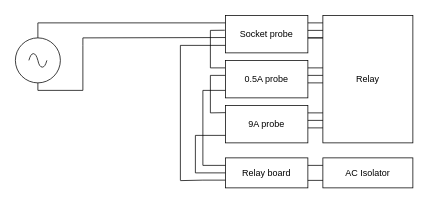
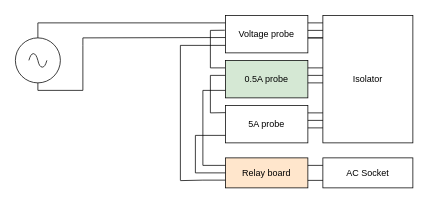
- <mxCell id="2" value="Socket probe" style="rounded=0;whiteSpace=wrap;html=1;" vertex="1" parent="1"><mxGeometry x="300" y="20" width="110" height="50" as="geometry" /></mxCell>
+ <mxCell id="2" value="Voltage probe" style="rounded=0;whiteSpace=wrap;html=1;" vertex="1" parent="1"><mxGeometry x="300" y="20" width="110" height="50" as="geometry" /></mxCell>
- <mxCell id="3" value="0.5A probe" style="rounded=0;whiteSpace=wrap;html=1;" vertex="1" parent="1"><mxGeometry x="300" y="80" width="110" height="50" as="geometry" /></mxCell>
+ <mxCell id="3" value="0.5A probe" style="rounded=0;whiteSpace=wrap;html=1;fillColor=#d5e8d4;" vertex="1" parent="1"><mxGeometry x="300" y="80" width="110" height="50" as="geometry" /></mxCell>
- <mxCell id="5" value="Relay" style="rounded=0;whiteSpace=wrap;html=1;" vertex="1" parent="1"><mxGeometry x="430" y="20" width="120" height="170" as="geometry" /></mxCell>
+ <mxCell id="5" value="Isolator" style="rounded=0;whiteSpace=wrap;html=1;" vertex="1" parent="1"><mxGeometry x="430" y="20" width="120" height="170" as="geometry" /></mxCell>
- <mxCell id="4" value="9A probe" style="rounded=0;whiteSpace=wrap;html=1;" vertex="1" parent="1"><mxGeometry x="300" y="140" width="110" height="50" as="geometry" /></mxCell>
+ <mxCell id="4" value="5A probe" style="rounded=0;whiteSpace=wrap;html=1;" vertex="1" parent="1"><mxGeometry x="300" y="140" width="110" height="50" as="geometry" /></mxCell>
- <mxCell id="29" value="Relay board" style="rounded=0;whiteSpace=wrap;html=1;" vertex="1" parent="1"><mxGeometry x="300" y="210" width="110" height="40" as="geometry" /></mxCell>
+ <mxCell id="29" value="Relay board" style="rounded=0;whiteSpace=wrap;html=1;fillColor=#ffe6cc;" vertex="1" parent="1"><mxGeometry x="300" y="210" width="110" height="40" as="geometry" /></mxCell>
- <mxCell id="39" value="AC Isolator" style="rounded=0;whiteSpace=wrap;html=1;" vertex="1" parent="1"><mxGeometry x="430" y="210" width="120" height="40" as="geometry" /></mxCell>
+ <mxCell id="39" value="AC Socket" style="rounded=0;whiteSpace=wrap;html=1;" vertex="1" parent="1"><mxGeometry x="430" y="210" width="120" height="40" as="geometry" /></mxCell>
